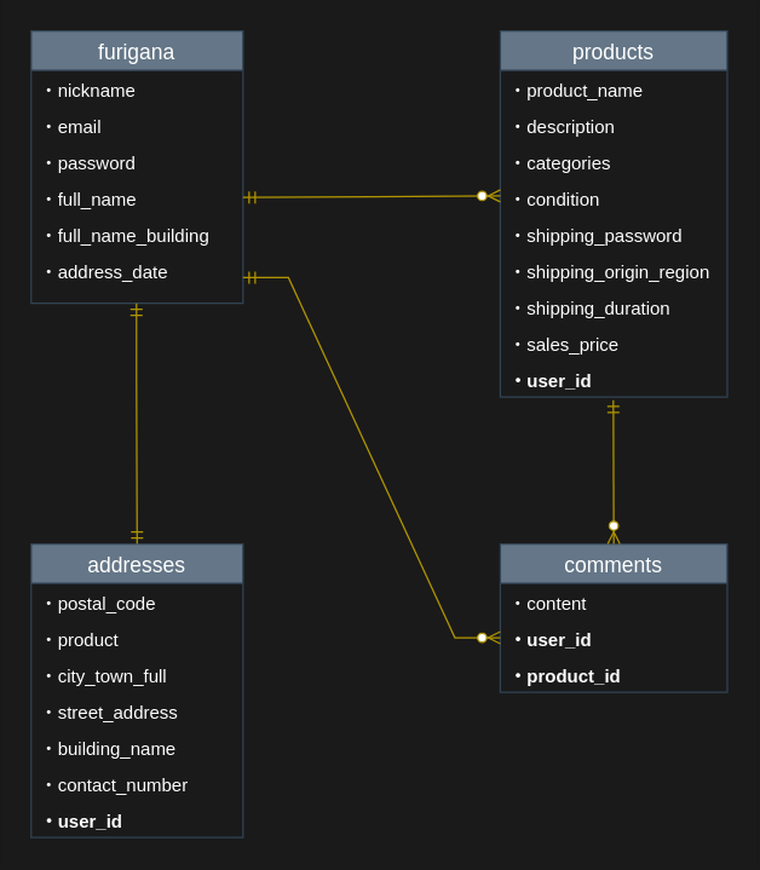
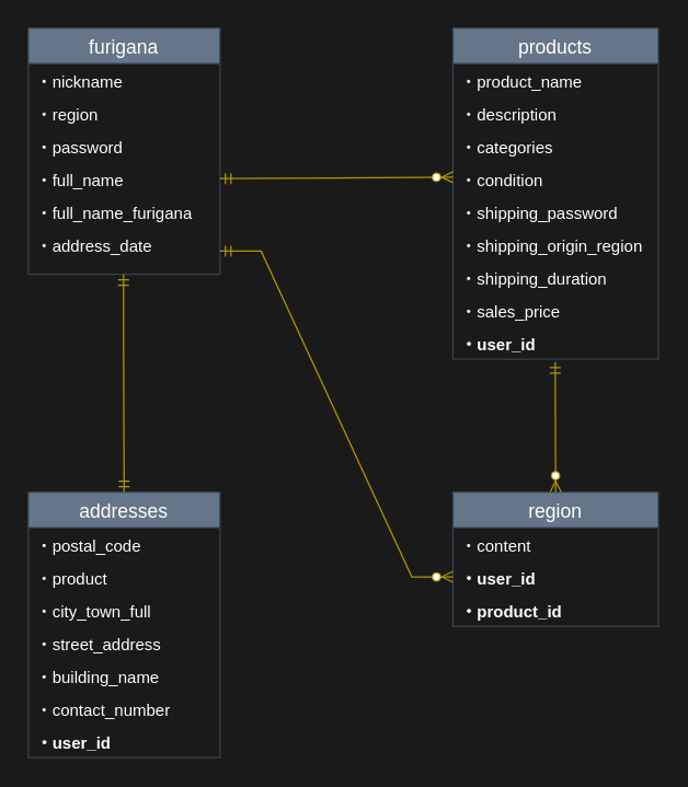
- <mxCell id="4" value="・email" style="text;strokeColor=none;fillColor=none;spacingLeft=4;spacingRight=4;overflow=hidden;rotatable=0;points=[[0,0.5],[1,0.5]];portConstraint=eastwest;fontSize=12;fontColor=#FFFFFF;" vertex="1" parent="2"><mxGeometry y="50" width="140" height="24" as="geometry" /></mxCell>
+ <mxCell id="4" value="・region" style="text;strokeColor=none;fillColor=none;spacingLeft=4;spacingRight=4;overflow=hidden;rotatable=0;points=[[0,0.5],[1,0.5]];portConstraint=eastwest;fontSize=12;fontColor=#FFFFFF;" vertex="1" parent="2"><mxGeometry y="50" width="140" height="24" as="geometry" /></mxCell>
- <mxCell id="7" value="・full_name_building" style="text;strokeColor=none;fillColor=none;spacingLeft=4;spacingRight=4;overflow=hidden;rotatable=0;points=[[0,0.5],[1,0.5]];portConstraint=eastwest;fontSize=12;fontColor=#FFFFFF;" vertex="1" parent="2"><mxGeometry y="122" width="140" height="24" as="geometry" /></mxCell>
+ <mxCell id="7" value="・full_name_furigana" style="text;strokeColor=none;fillColor=none;spacingLeft=4;spacingRight=4;overflow=hidden;rotatable=0;points=[[0,0.5],[1,0.5]];portConstraint=eastwest;fontSize=12;fontColor=#FFFFFF;" vertex="1" parent="2"><mxGeometry y="122" width="140" height="24" as="geometry" /></mxCell>
- <mxCell id="27" value="comments" style="swimlane;fontStyle=0;childLayout=stackLayout;horizontal=1;startSize=26;horizontalStack=0;resizeParent=1;resizeParentMax=0;resizeLast=0;collapsible=1;marginBottom=0;align=center;fontSize=14;fontColor=#ffffff;labelBackgroundColor=none;fillColor=#647687;strokeColor=#314354;" vertex="1" parent="1"><mxGeometry x="330" y="359" width="150" height="98" as="geometry" /></mxCell>
+ <mxCell id="27" value="region" style="swimlane;fontStyle=0;childLayout=stackLayout;horizontal=1;startSize=26;horizontalStack=0;resizeParent=1;resizeParentMax=0;resizeLast=0;collapsible=1;marginBottom=0;align=center;fontSize=14;fontColor=#ffffff;labelBackgroundColor=none;fillColor=#647687;strokeColor=#314354;" vertex="1" parent="1"><mxGeometry x="330" y="359" width="150" height="98" as="geometry" /></mxCell>
